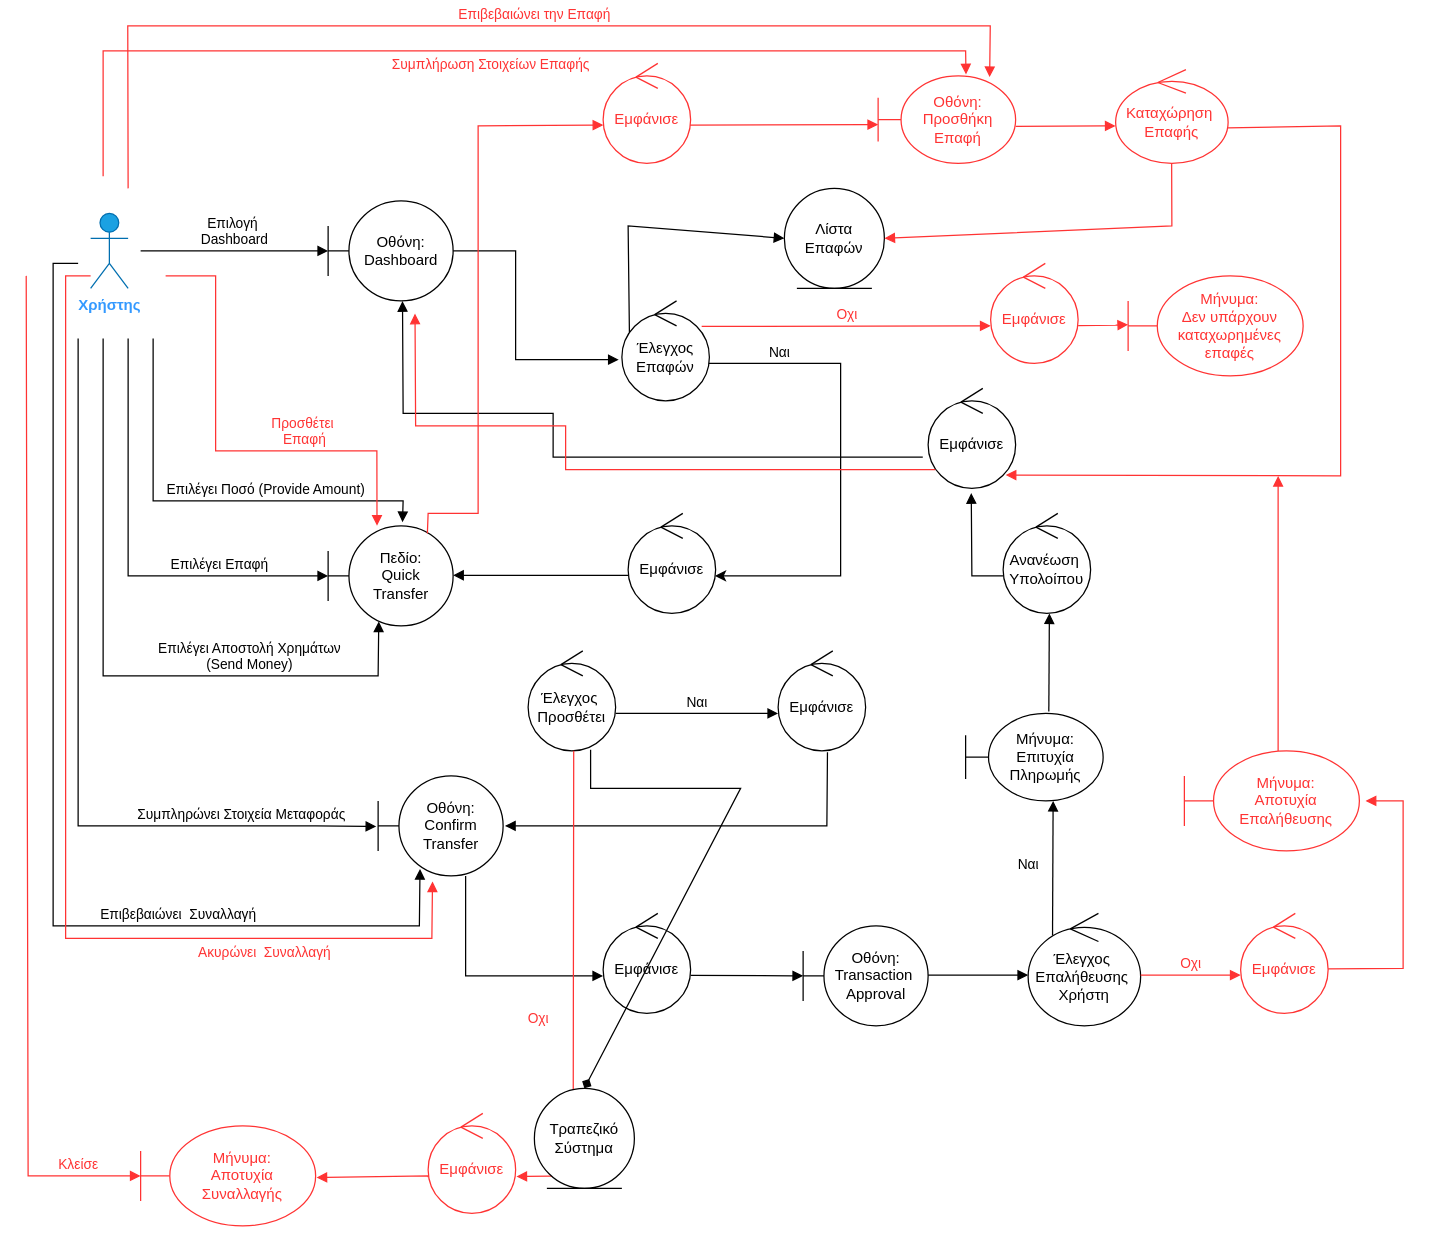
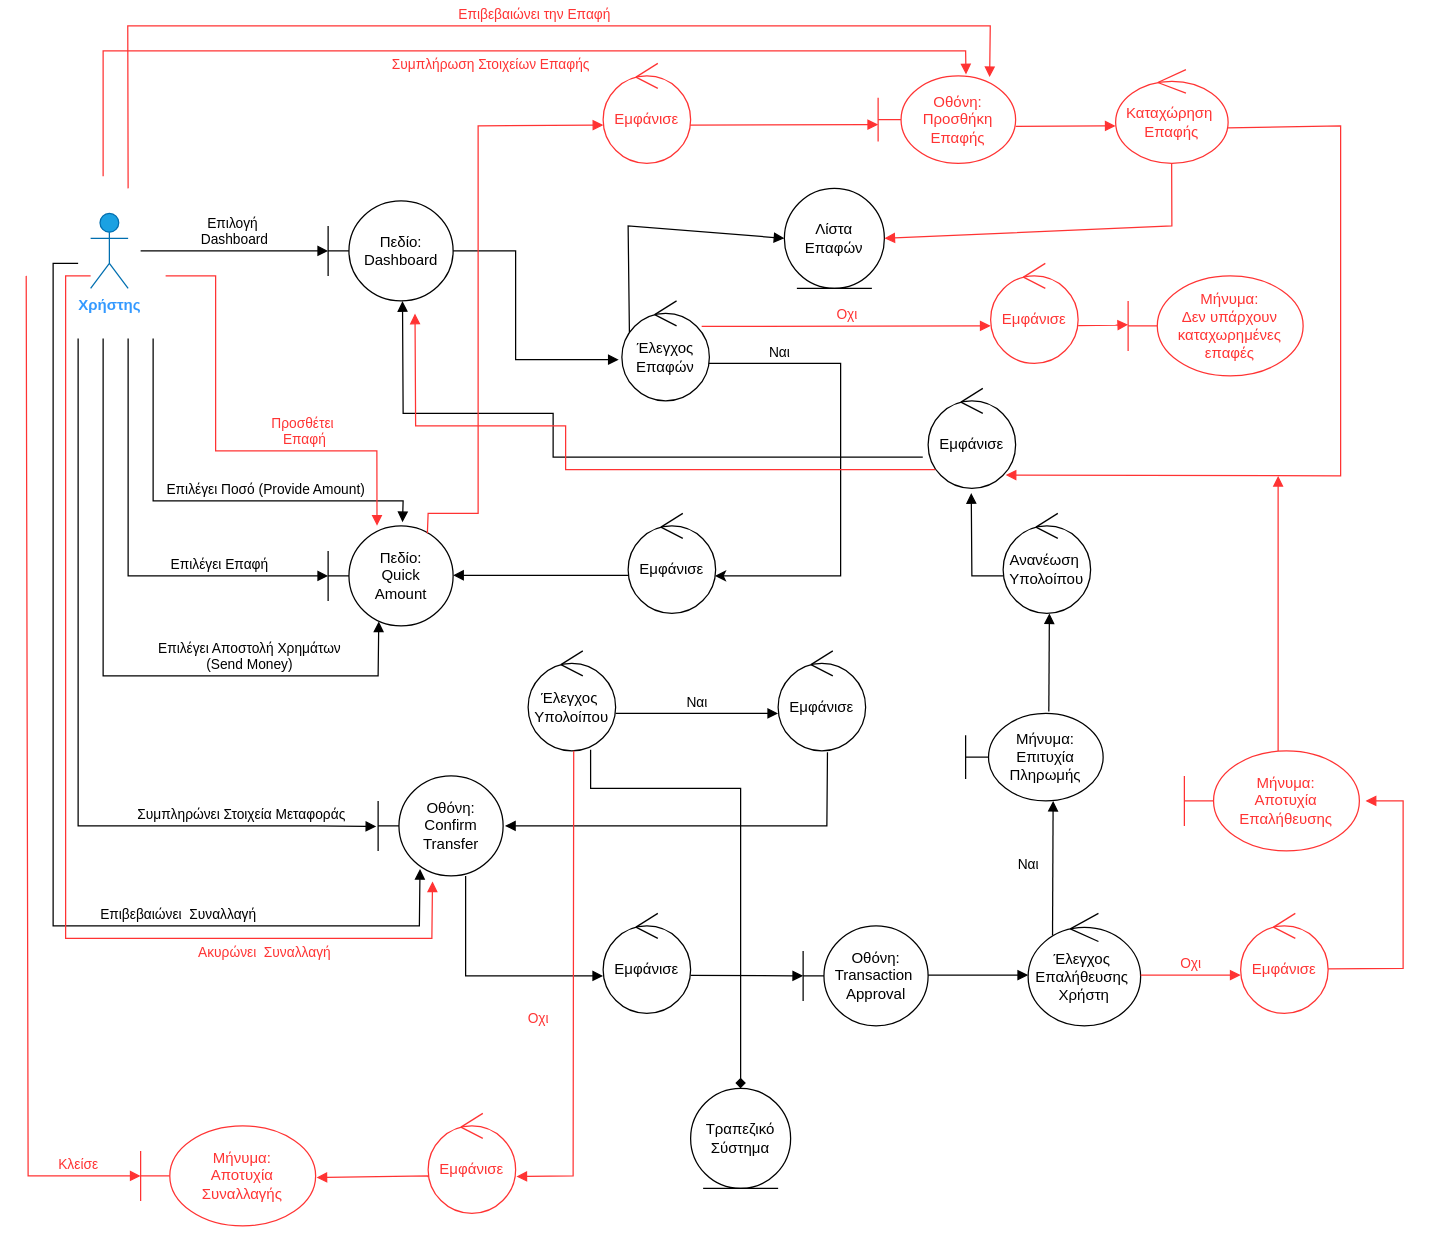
- <mxCell id="42" value="&lt;font color=&quot;#ff3333&quot;&gt;Οθόνη:&lt;br&gt;Προσθήκη&lt;br&gt;Επαφή&lt;br&gt;&lt;/font&gt;" style="shape=umlBoundary;whiteSpace=wrap;html=1;strokeColor=#FF3333;" parent="1" vertex="1"><mxGeometry x="702" y="60" width="110" height="70" as="geometry" /></mxCell>
+ <mxCell id="42" value="&lt;font color=&quot;#ff3333&quot;&gt;Οθόνη:&lt;br&gt;Προσθήκη&lt;br&gt;Επαφής&lt;br&gt;&lt;/font&gt;" style="shape=umlBoundary;whiteSpace=wrap;html=1;strokeColor=#FF3333;" parent="1" vertex="1"><mxGeometry x="702" y="60" width="110" height="70" as="geometry" /></mxCell>
- <mxCell id="4" value="Οθόνη:&lt;br&gt;Dashboard" style="shape=umlBoundary;whiteSpace=wrap;html=1;" parent="1" vertex="1"><mxGeometry x="262" y="160" width="100" height="80" as="geometry" /></mxCell>
+ <mxCell id="4" value="Πεδίο:&lt;br&gt;Dashboard" style="shape=umlBoundary;whiteSpace=wrap;html=1;" parent="1" vertex="1"><mxGeometry x="262" y="160" width="100" height="80" as="geometry" /></mxCell>
- <mxCell id="14" value="Πεδίο:&lt;br&gt;Quick &lt;br&gt;Transfer" style="shape=umlBoundary;whiteSpace=wrap;html=1;" parent="1" vertex="1"><mxGeometry x="262" y="420" width="100" height="80" as="geometry" /></mxCell>
+ <mxCell id="14" value="Πεδίο:&lt;br&gt;Quick &lt;br&gt;Amount" style="shape=umlBoundary;whiteSpace=wrap;html=1;" parent="1" vertex="1"><mxGeometry x="262" y="420" width="100" height="80" as="geometry" /></mxCell>
- <mxCell id="18" value="Έλεγχος&amp;nbsp;&lt;br&gt;Προσθέτει" style="ellipse;shape=umlControl;whiteSpace=wrap;html=1;" parent="1" vertex="1"><mxGeometry x="422" y="520" width="70" height="80" as="geometry" /></mxCell>
+ <mxCell id="18" value="Έλεγχος&amp;nbsp;&lt;br&gt;Υπολοίπου" style="ellipse;shape=umlControl;whiteSpace=wrap;html=1;" parent="1" vertex="1"><mxGeometry x="422" y="520" width="70" height="80" as="geometry" /></mxCell>
- <mxCell id="66" value="Τραπεζικό Σύστημα" style="ellipse;shape=umlEntity;whiteSpace=wrap;html=1;" vertex="1" parent="1"><mxGeometry x="427" y="870" width="80" height="80" as="geometry" /></mxCell>
+ <mxCell id="66" value="Τραπεζικό Σύστημα" style="ellipse;shape=umlEntity;whiteSpace=wrap;html=1;" vertex="1" parent="1"><mxGeometry x="552" y="870" width="80" height="80" as="geometry" /></mxCell>
